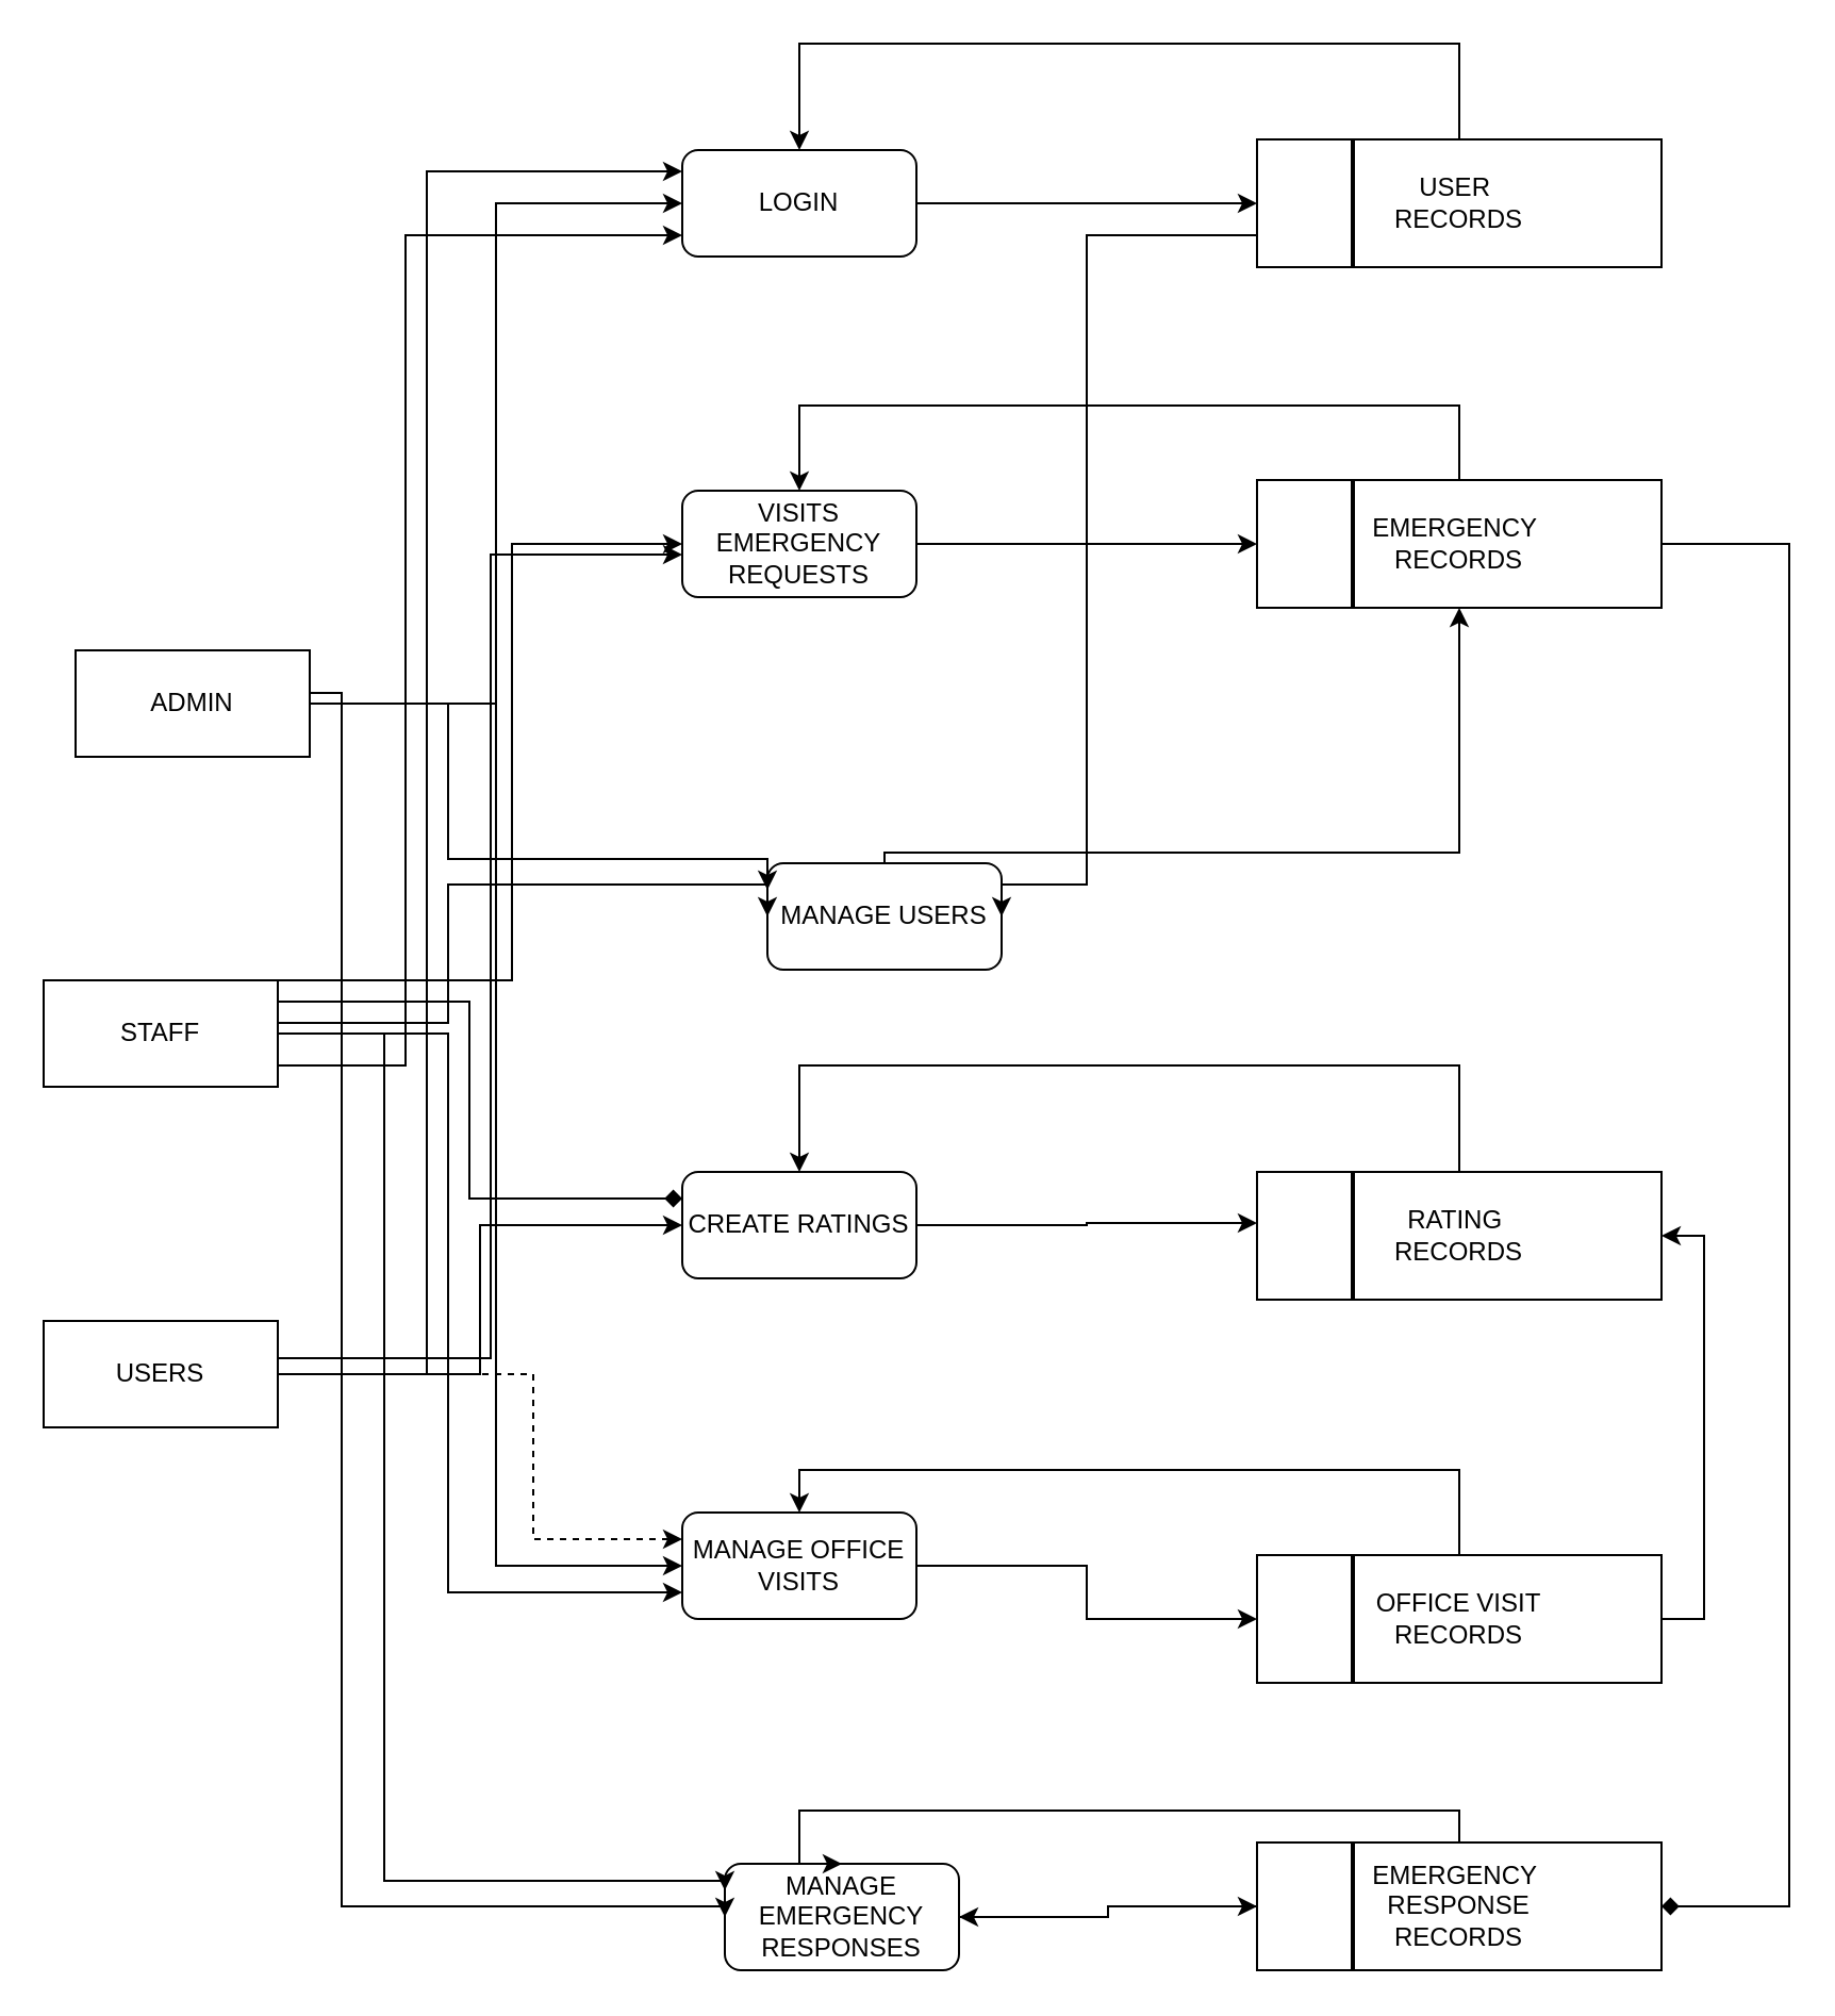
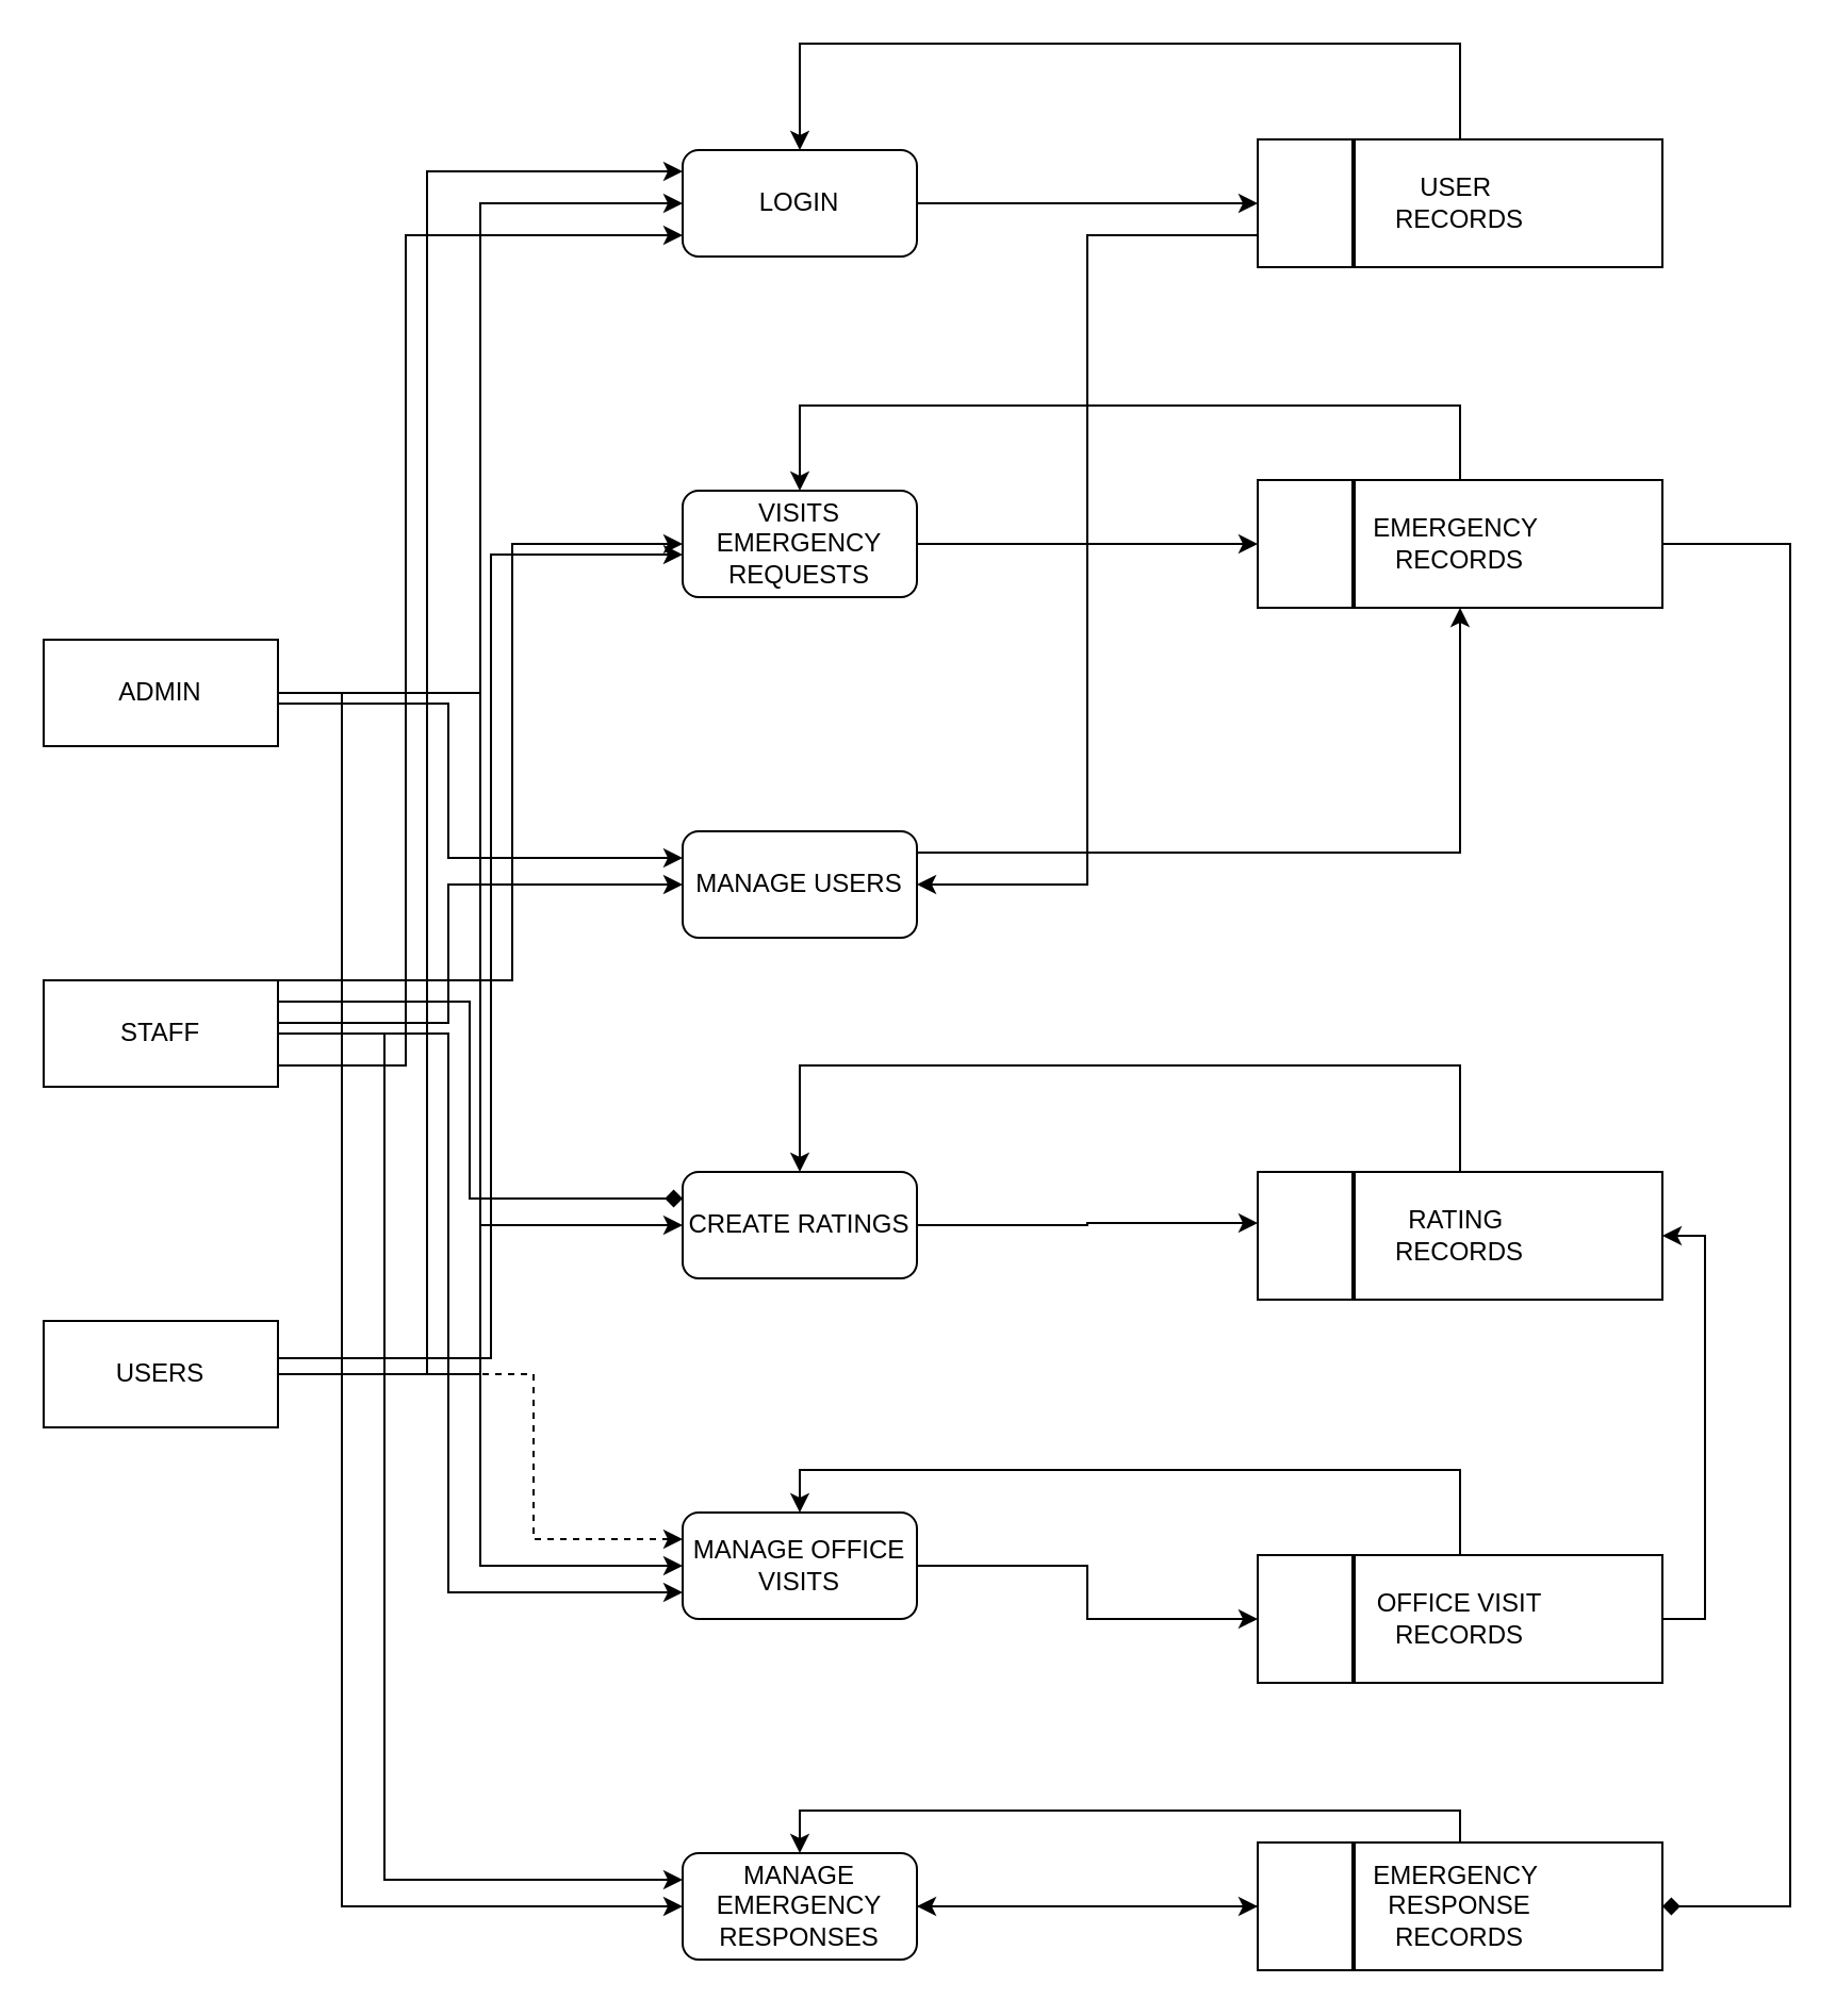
- <mxCell id="17" value="ADMIN" style="html=1;whiteSpace=wrap;" vertex="1" parent="1"><mxGeometry x="35" y="305" width="110" height="50" as="geometry" /></mxCell>
+ <mxCell id="17" value="ADMIN" style="html=1;whiteSpace=wrap;" vertex="1" parent="1"><mxGeometry x="20" y="300" width="110" height="50" as="geometry" /></mxCell>
- <mxCell id="7" value="MANAGE USERS" style="html=1;whiteSpace=wrap;rounded=1;" vertex="1" parent="1"><mxGeometry x="360" y="405" width="110" height="50" as="geometry" /></mxCell>
+ <mxCell id="7" value="MANAGE USERS" style="html=1;whiteSpace=wrap;rounded=1;" vertex="1" parent="1"><mxGeometry x="320" y="390" width="110" height="50" as="geometry" /></mxCell>
- <mxCell id="12" value="MANAGE EMERGENCY RESPONSES" style="html=1;whiteSpace=wrap;rounded=1;" vertex="1" parent="1"><mxGeometry x="340" y="875" width="110" height="50" as="geometry" /></mxCell>
+ <mxCell id="12" value="MANAGE EMERGENCY RESPONSES" style="html=1;whiteSpace=wrap;rounded=1;" vertex="1" parent="1"><mxGeometry x="320" y="870" width="110" height="50" as="geometry" /></mxCell>
